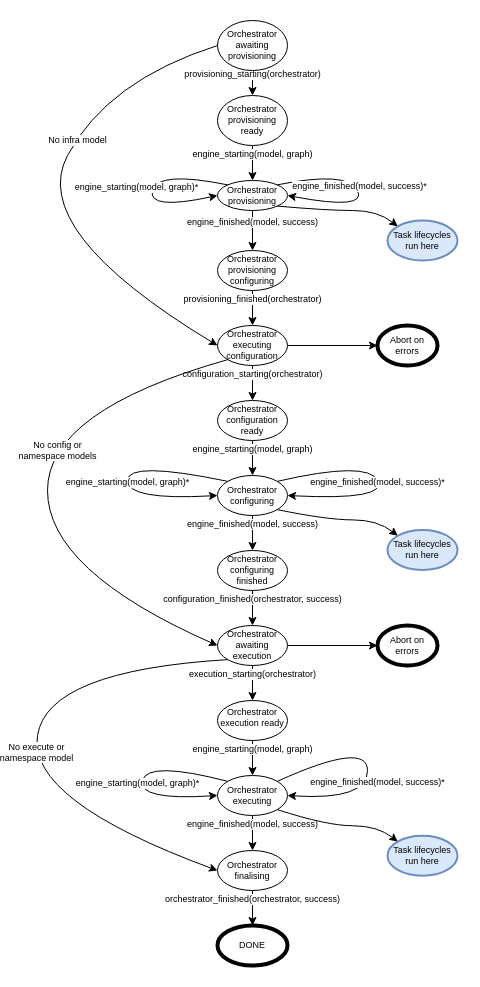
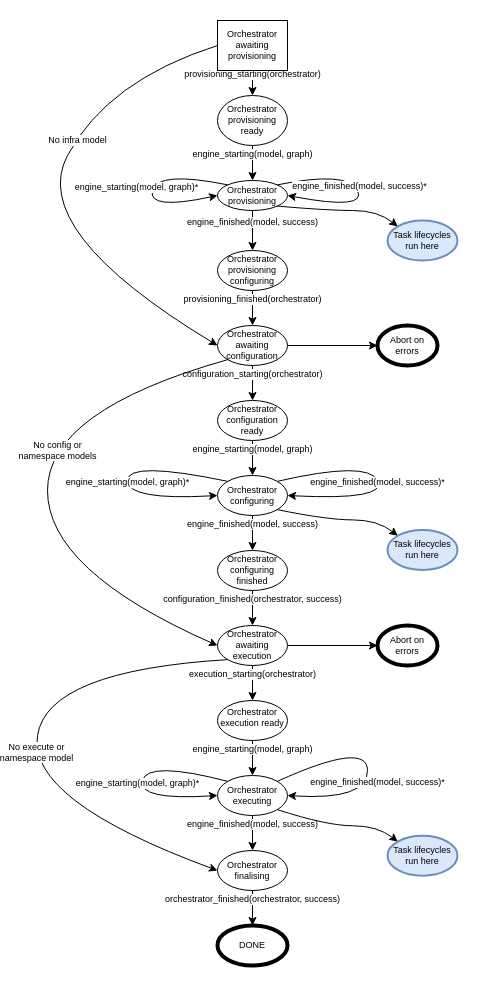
- <mxCell id="3" value="Orchestrator awaiting provisioning" style="ellipse;whiteSpace=wrap;html=1;fillColor=#FFFFFF;fontSize=9;verticalAlign=middle;" vertex="1" parent="1"><mxGeometry x="210" y="20" width="70" height="50" as="geometry" /></mxCell>
+ <mxCell id="3" value="Orchestrator awaiting provisioning" style="whiteSpace=wrap;html=1;fillColor=#FFFFFF;fontSize=9;verticalAlign=middle;rounded=0;" vertex="1" parent="1"><mxGeometry x="210" y="20" width="70" height="50" as="geometry" /></mxCell>
- <mxCell id="24" value="Orchestrator executing configuration" style="ellipse;whiteSpace=wrap;html=1;fillColor=#FFFFFF;fontSize=9;verticalAlign=middle;" vertex="1" parent="1"><mxGeometry x="210" y="325" width="70" height="40" as="geometry" /></mxCell>
+ <mxCell id="24" value="Orchestrator awaiting configuration" style="ellipse;whiteSpace=wrap;html=1;fillColor=#FFFFFF;fontSize=9;verticalAlign=middle;" vertex="1" parent="1"><mxGeometry x="210" y="325" width="70" height="40" as="geometry" /></mxCell>
